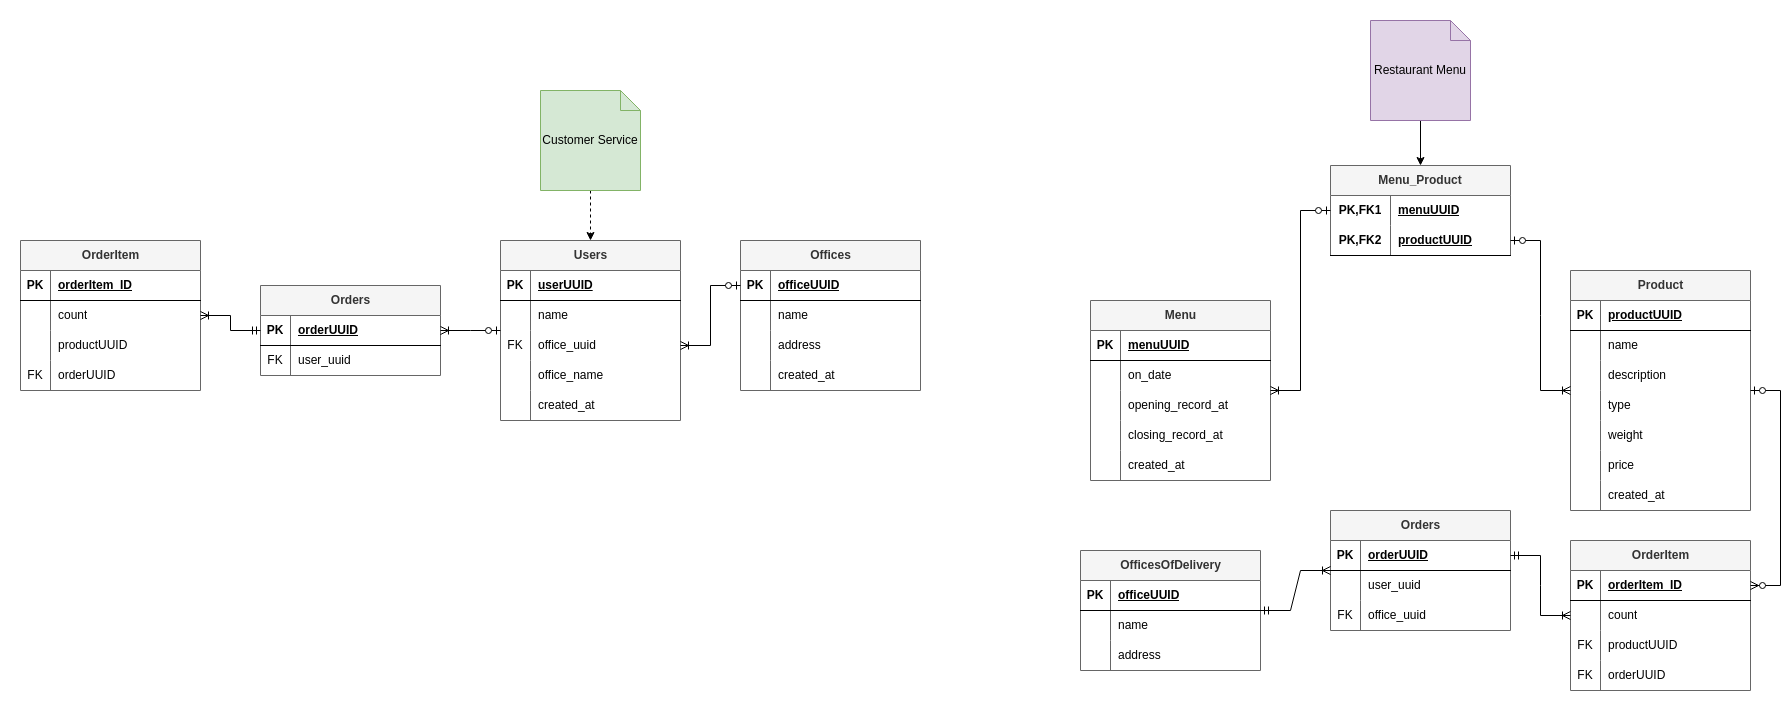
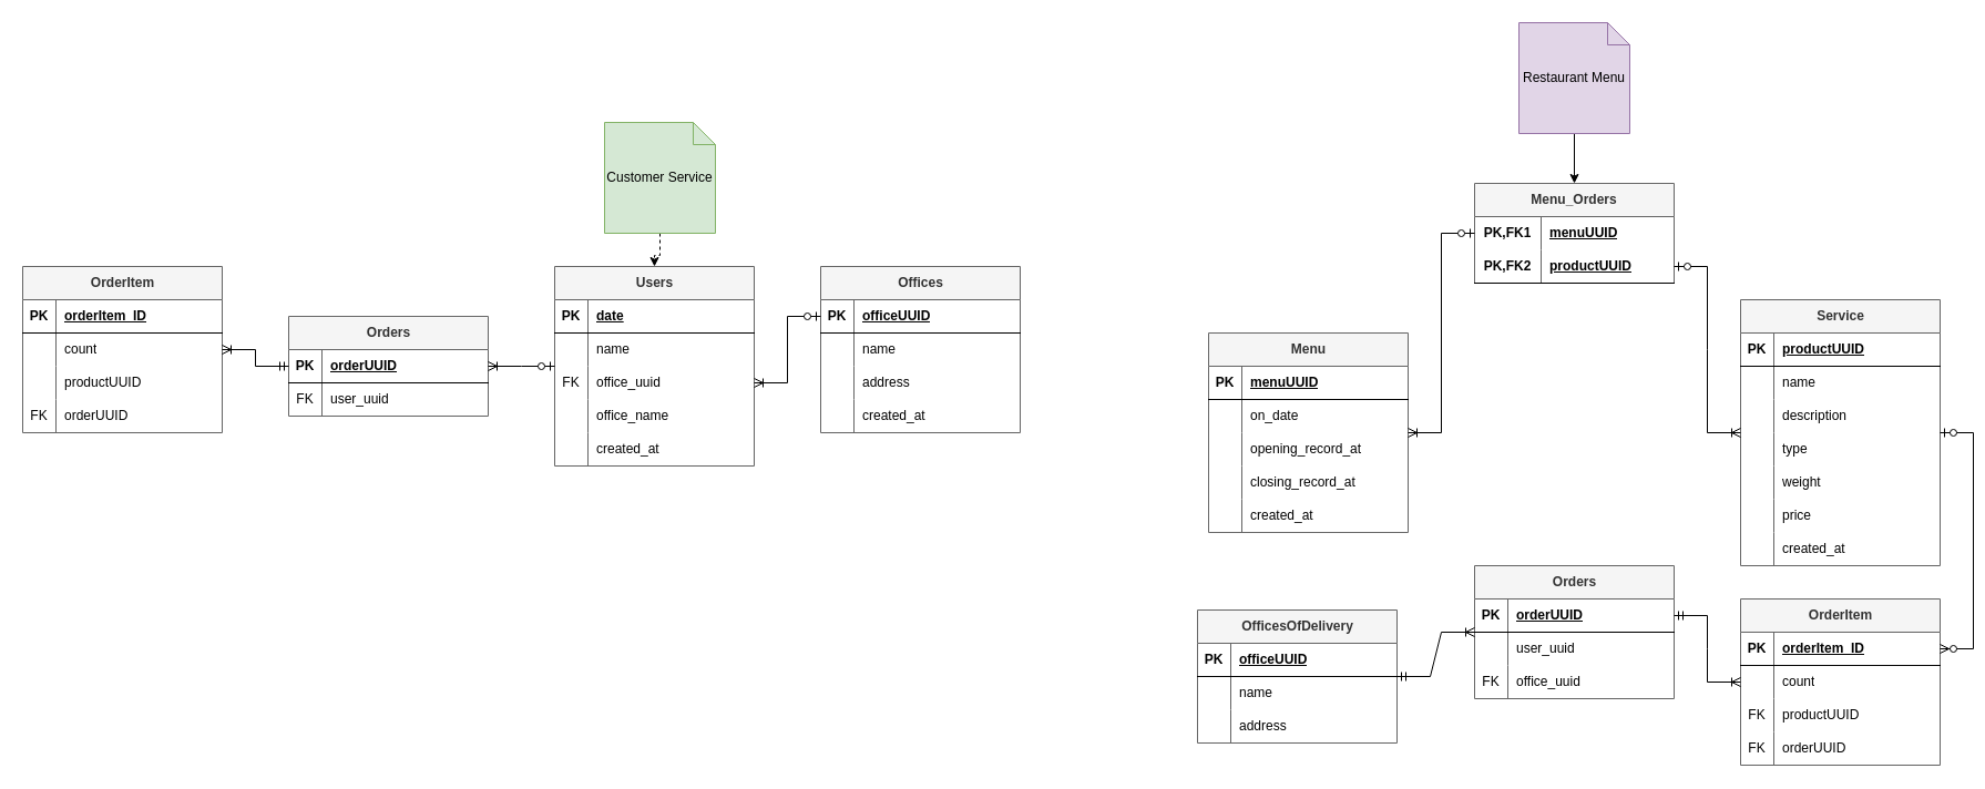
- <mxCell id="33" value="Customer Service" style="shape=note;size=20;whiteSpace=wrap;html=1;fillColor=#d5e8d4;strokeColor=#82b366;" parent="1" vertex="1"><mxGeometry x="540" y="90" width="100" height="100" as="geometry" /></mxCell>
+ <mxCell id="33" value="Customer Service" style="shape=note;size=20;whiteSpace=wrap;html=1;fillColor=#d5e8d4;strokeColor=#82b366;" parent="1" vertex="1"><mxGeometry x="545" y="110" width="100" height="100" as="geometry" /></mxCell>
- <mxCell id="74" value="Menu_Product" style="shape=table;startSize=30;container=1;collapsible=1;childLayout=tableLayout;fixedRows=1;rowLines=0;fontStyle=1;align=center;resizeLast=1;html=1;whiteSpace=wrap;fillColor=#f5f5f5;fontColor=#333333;strokeColor=#666666;" parent="1" vertex="1"><mxGeometry x="1330" y="165" width="180" height="90" as="geometry" /></mxCell>
+ <mxCell id="74" value="Menu_Orders" style="shape=table;startSize=30;container=1;collapsible=1;childLayout=tableLayout;fixedRows=1;rowLines=0;fontStyle=1;align=center;resizeLast=1;html=1;whiteSpace=wrap;fillColor=#f5f5f5;fontColor=#333333;strokeColor=#666666;" parent="1" vertex="1"><mxGeometry x="1330" y="165" width="180" height="90" as="geometry" /></mxCell>
- <mxCell id="5" value="userUUID" style="shape=partialRectangle;connectable=0;fillColor=none;top=0;left=0;bottom=0;right=0;align=left;spacingLeft=6;fontStyle=5;overflow=hidden;whiteSpace=wrap;html=1;" parent="3" vertex="1"><mxGeometry x="30" width="150" height="30" as="geometry"><mxRectangle width="150" height="30" as="alternateBounds" /></mxGeometry></mxCell>
+ <mxCell id="5" value="date" style="shape=partialRectangle;connectable=0;fillColor=none;top=0;left=0;bottom=0;right=0;align=left;spacingLeft=6;fontStyle=5;overflow=hidden;whiteSpace=wrap;html=1;" parent="3" vertex="1"><mxGeometry x="30" width="150" height="30" as="geometry"><mxRectangle width="150" height="30" as="alternateBounds" /></mxGeometry></mxCell>
- <mxCell id="52" value="Product" style="shape=table;startSize=30;container=1;collapsible=1;childLayout=tableLayout;fixedRows=1;rowLines=0;fontStyle=1;align=center;resizeLast=1;html=1;fillColor=#f5f5f5;fontColor=#333333;strokeColor=#666666;" parent="1" vertex="1"><mxGeometry x="1570" y="270" width="180" height="240" as="geometry"><mxRectangle x="1095" y="410" width="70" height="30" as="alternateBounds" /></mxGeometry></mxCell>
+ <mxCell id="52" value="Service" style="shape=table;startSize=30;container=1;collapsible=1;childLayout=tableLayout;fixedRows=1;rowLines=0;fontStyle=1;align=center;resizeLast=1;html=1;fillColor=#f5f5f5;fontColor=#333333;strokeColor=#666666;" parent="1" vertex="1"><mxGeometry x="1570" y="270" width="180" height="240" as="geometry"><mxRectangle x="1095" y="410" width="70" height="30" as="alternateBounds" /></mxGeometry></mxCell>
